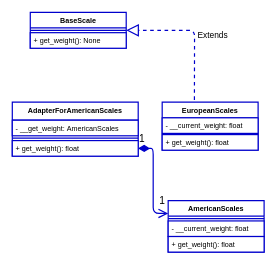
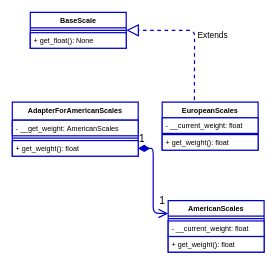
- <mxCell id="13" value="+ get_weight(): None" style="text;align=left;verticalAlign=top;spacingLeft=4;spacingRight=4;overflow=hidden;rotatable=0;points=[[0,0.5],[1,0.5]];portConstraint=eastwest;fontColor=#000000;strokeColor=#0000CC;strokeWidth=2;fillColor=#FFFFFF;" parent="11" vertex="1"><mxGeometry y="34" width="160" height="26" as="geometry" /></mxCell>
+ <mxCell id="13" value="+ get_float(): None" style="text;align=left;verticalAlign=top;spacingLeft=4;spacingRight=4;overflow=hidden;rotatable=0;points=[[0,0.5],[1,0.5]];portConstraint=eastwest;fontColor=#000000;strokeColor=#0000CC;strokeWidth=2;fillColor=#FFFFFF;" parent="11" vertex="1"><mxGeometry y="34" width="160" height="26" as="geometry" /></mxCell>
